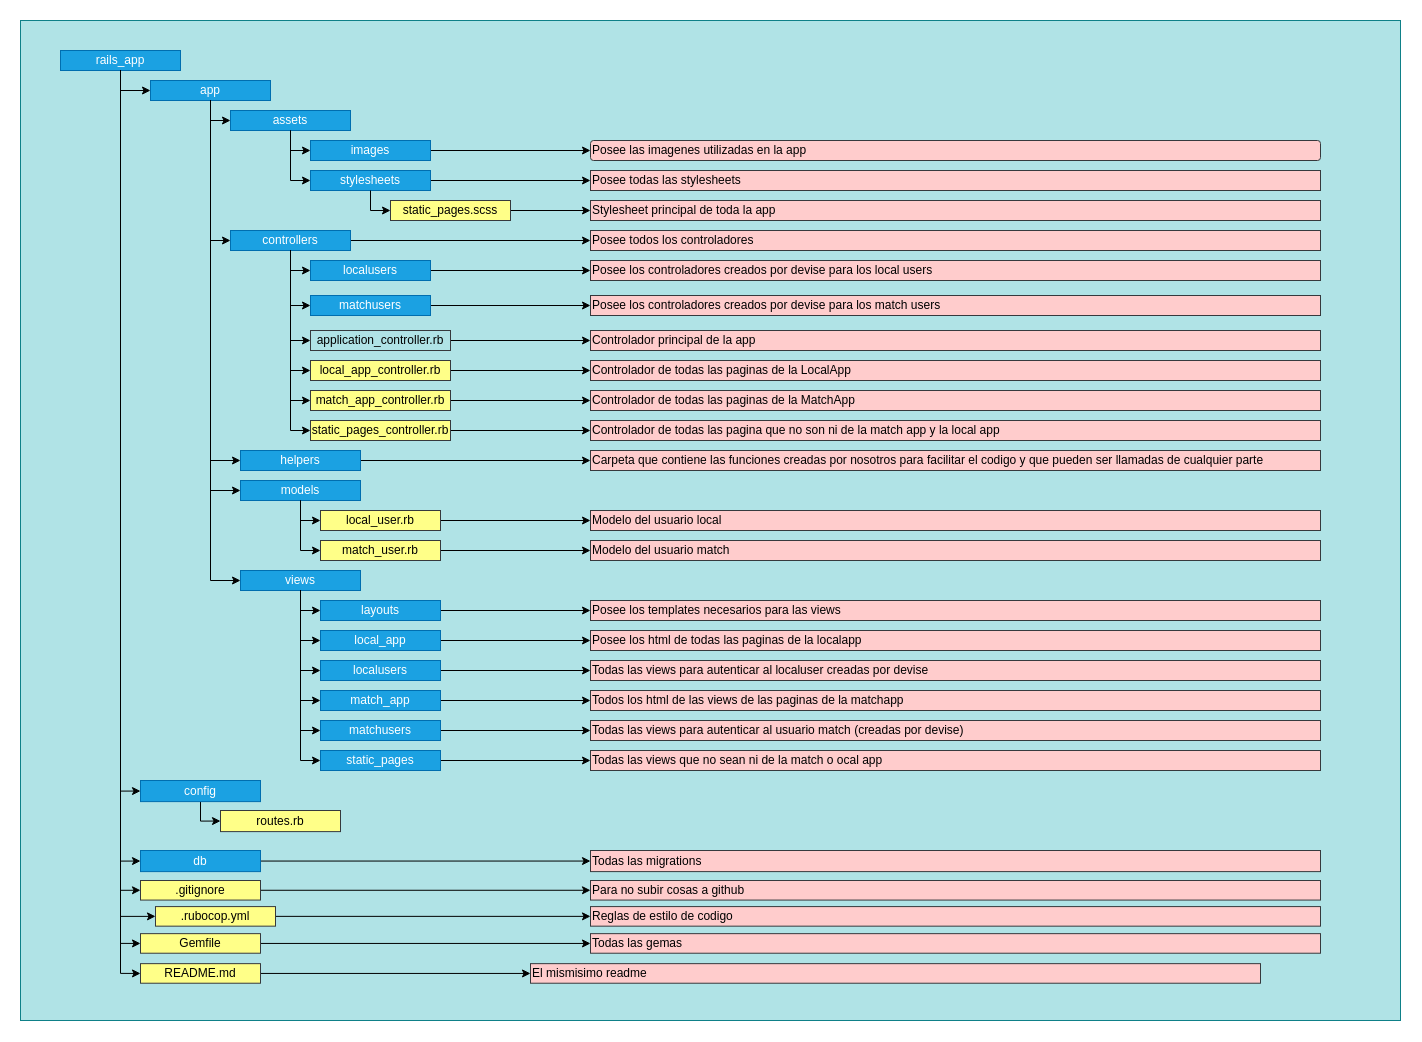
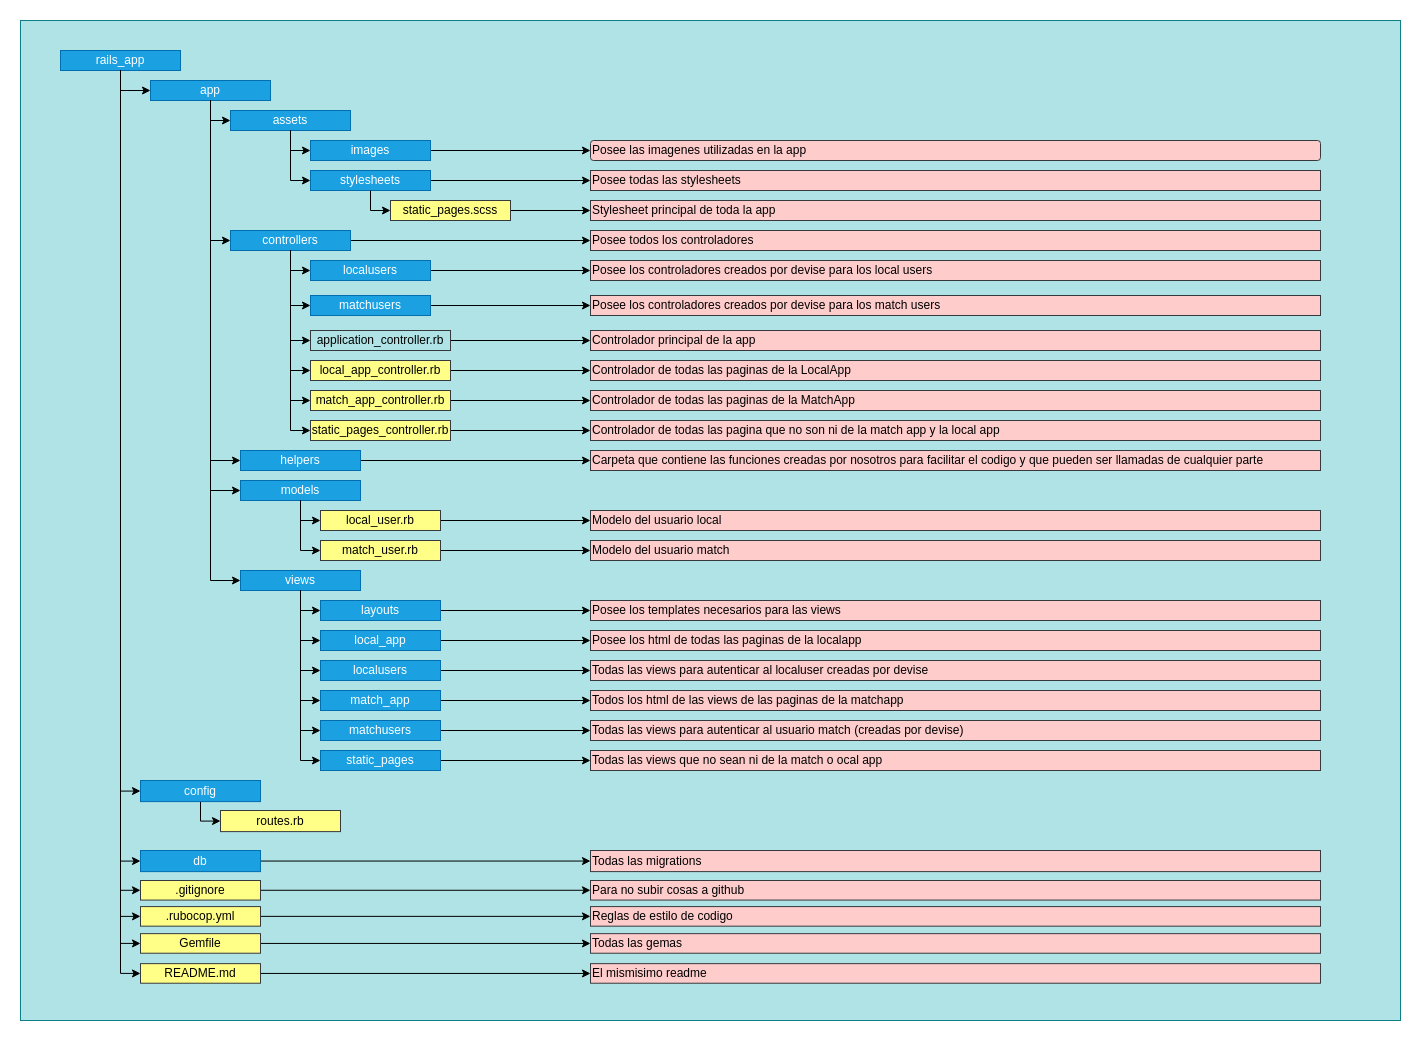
- <mxCell id="6" value=".rubocop.yml" style="rounded=0;whiteSpace=wrap;html=1;fillColor=#ffff88;strokeColor=#36393d;" vertex="1" parent="1"><mxGeometry x="155" y="906.088" width="120" height="19.565" as="geometry" /></mxCell>
+ <mxCell id="6" value=".rubocop.yml" style="rounded=0;whiteSpace=wrap;html=1;fillColor=#ffff88;strokeColor=#36393d;" vertex="1" parent="1"><mxGeometry x="140" y="906.088" width="120" height="19.565" as="geometry" /></mxCell>
- <mxCell id="92" value="El mismisimo readme" style="rounded=0;whiteSpace=wrap;html=1;fillColor=#ffcccc;strokeColor=#36393d;align=left;" vertex="1" parent="1"><mxGeometry x="530" y="963.155" width="730.0" height="19.565" as="geometry" /></mxCell>
+ <mxCell id="92" value="El mismisimo readme" style="rounded=0;whiteSpace=wrap;html=1;fillColor=#ffcccc;strokeColor=#36393d;align=left;" vertex="1" parent="1"><mxGeometry x="590" y="963.155" width="730.0" height="19.565" as="geometry" /></mxCell>
